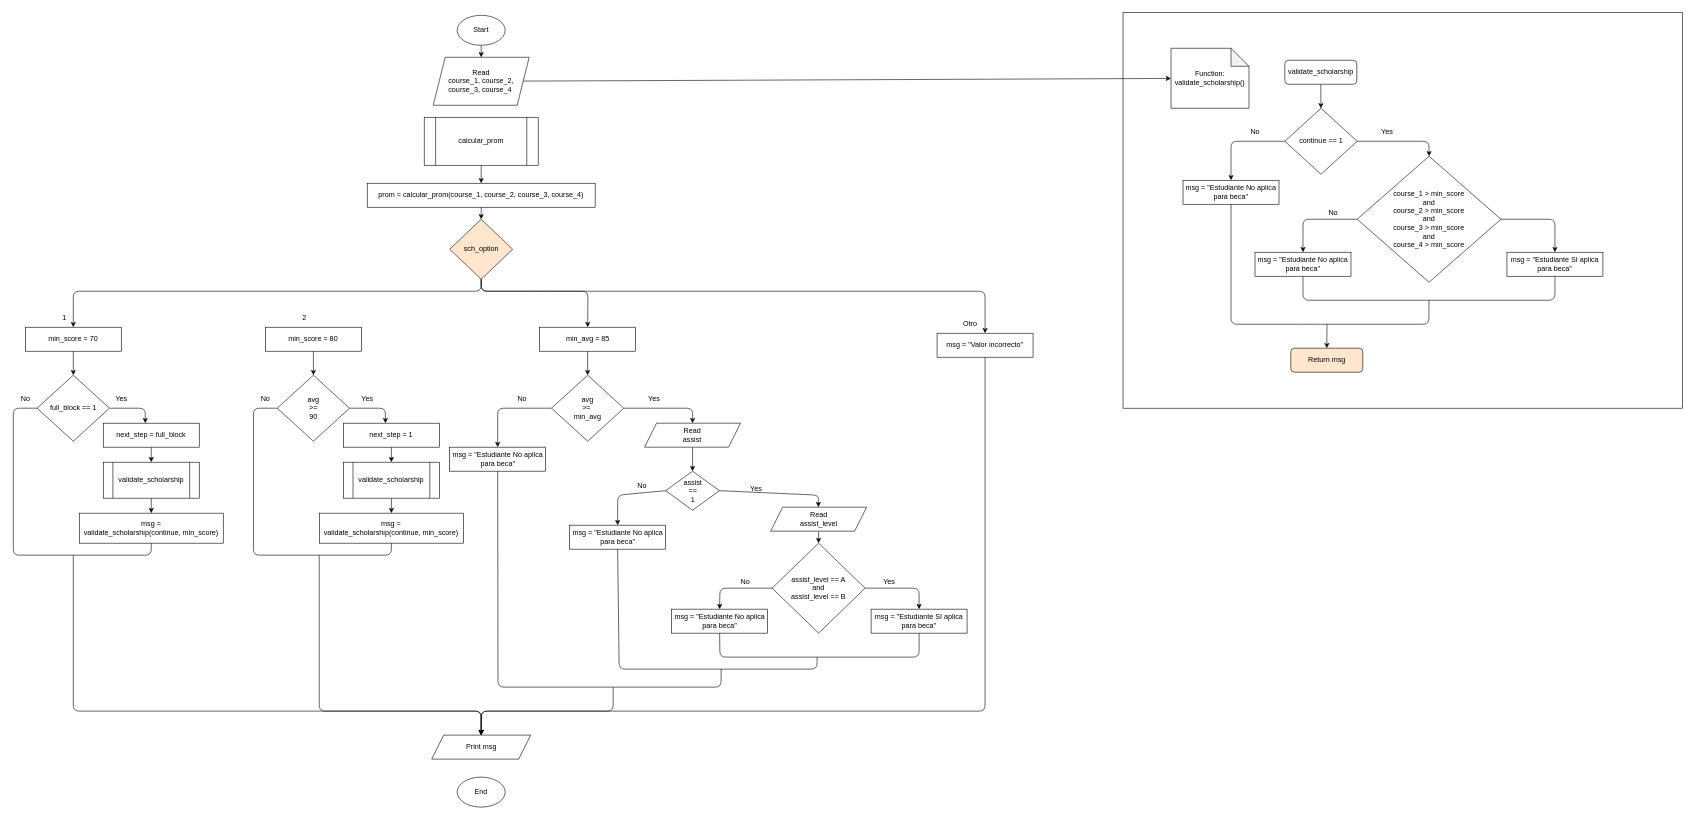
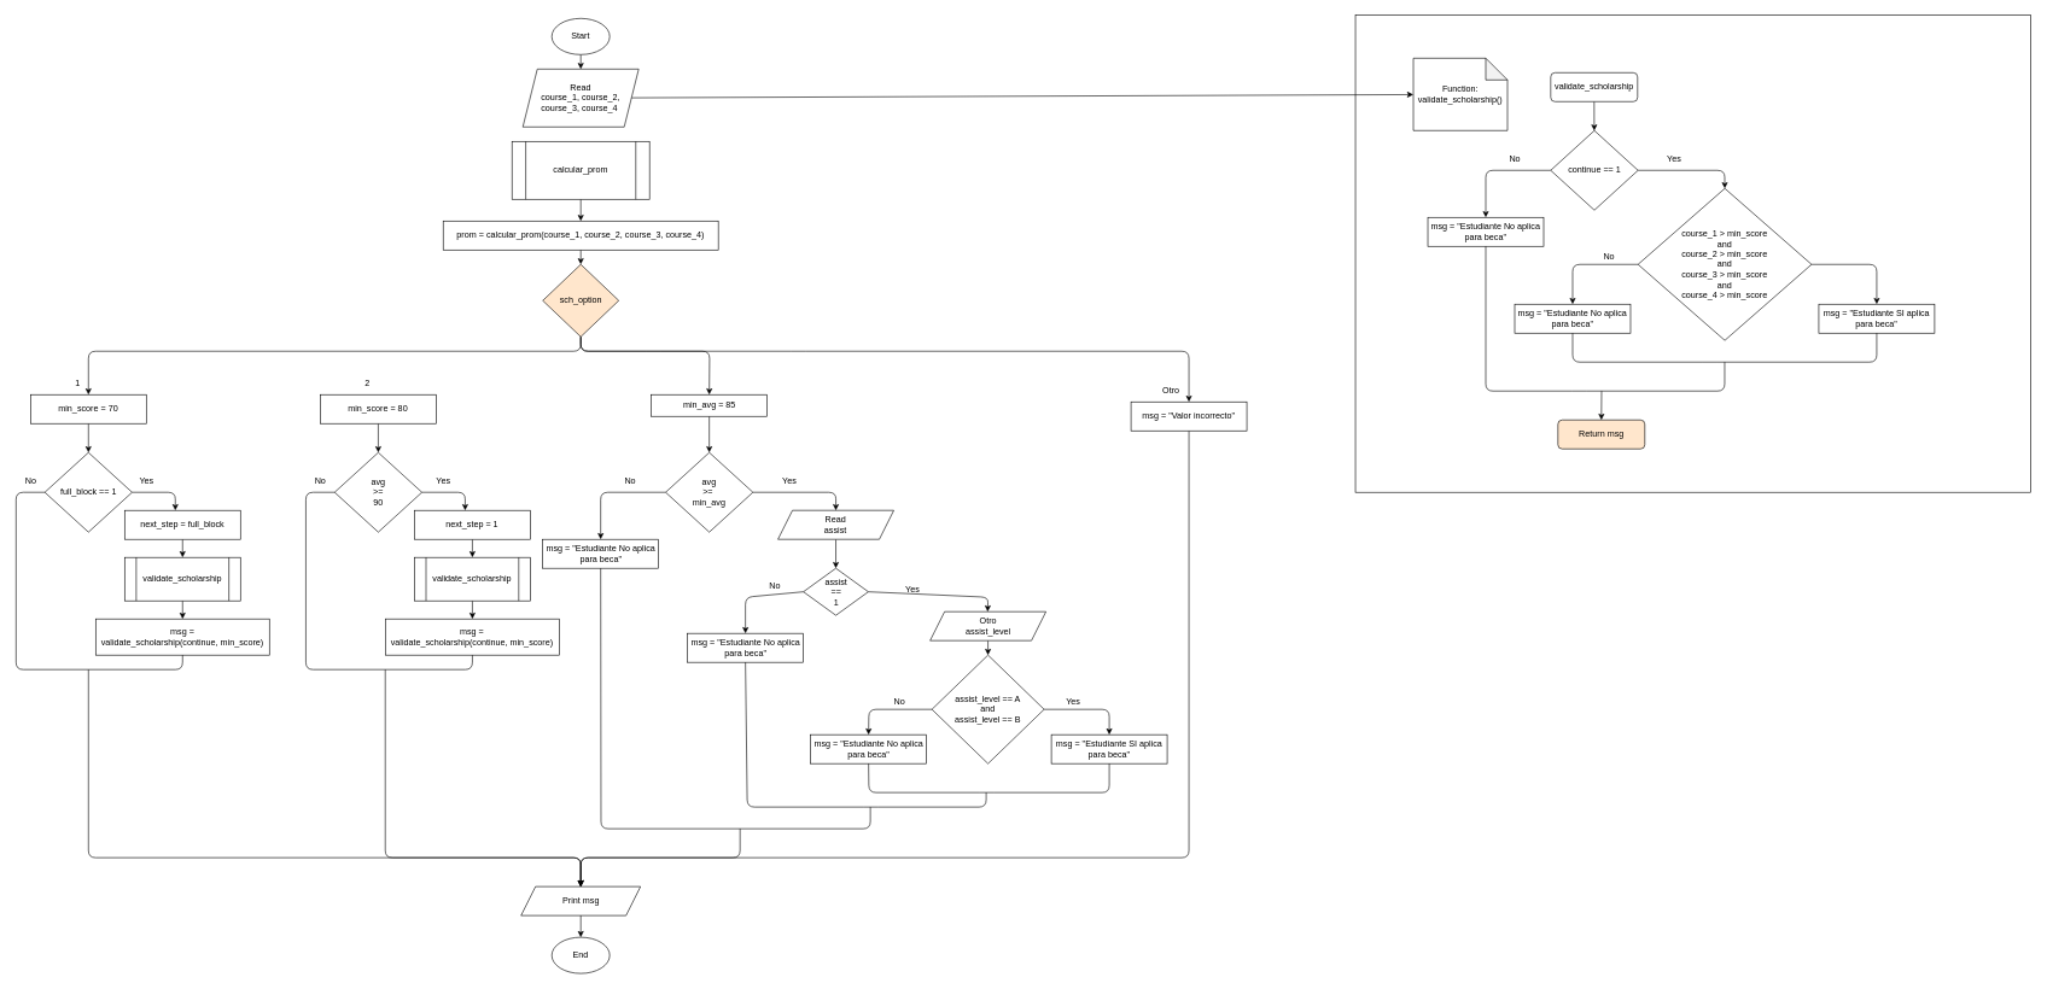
- <mxCell id="16" value="min_avg = 85" style="whiteSpace=wrap;html=1;" vertex="1" parent="1"><mxGeometry x="898.5" y="545" width="160" height="40" as="geometry" /></mxCell>
+ <mxCell id="16" value="min_avg = 85" style="whiteSpace=wrap;html=1;" vertex="1" parent="1"><mxGeometry x="898.5" y="545" width="160" height="30" as="geometry" /></mxCell>
- <mxCell id="96" value="Read&lt;br&gt;assist_level" style="shape=parallelogram;perimeter=parallelogramPerimeter;whiteSpace=wrap;html=1;fixedSize=1;" vertex="1" parent="1"><mxGeometry x="1283.5" y="845" width="160" height="40" as="geometry" /></mxCell>
+ <mxCell id="96" value="Otro&lt;br&gt;assist_level" style="shape=parallelogram;perimeter=parallelogramPerimeter;whiteSpace=wrap;html=1;fixedSize=1;" vertex="1" parent="1"><mxGeometry x="1283.5" y="845" width="160" height="40" as="geometry" /></mxCell>
+ <mxCell id="86" value="" style="edgeStyle=none;html=1;" edge="1" parent="1" source="87" target="91"><mxGeometry relative="1" as="geometry" /></mxCell>
